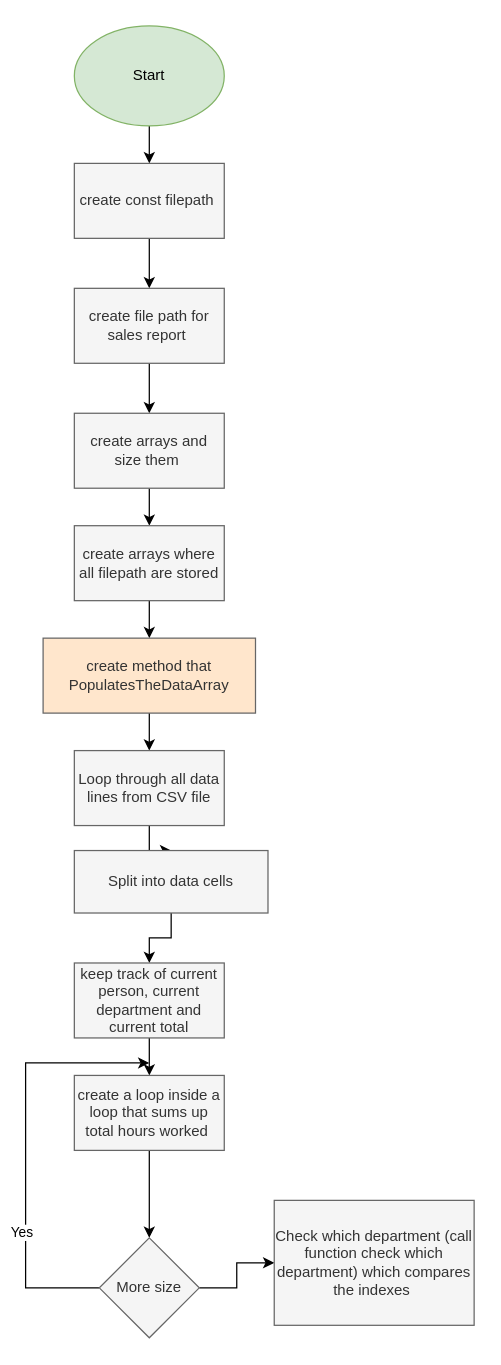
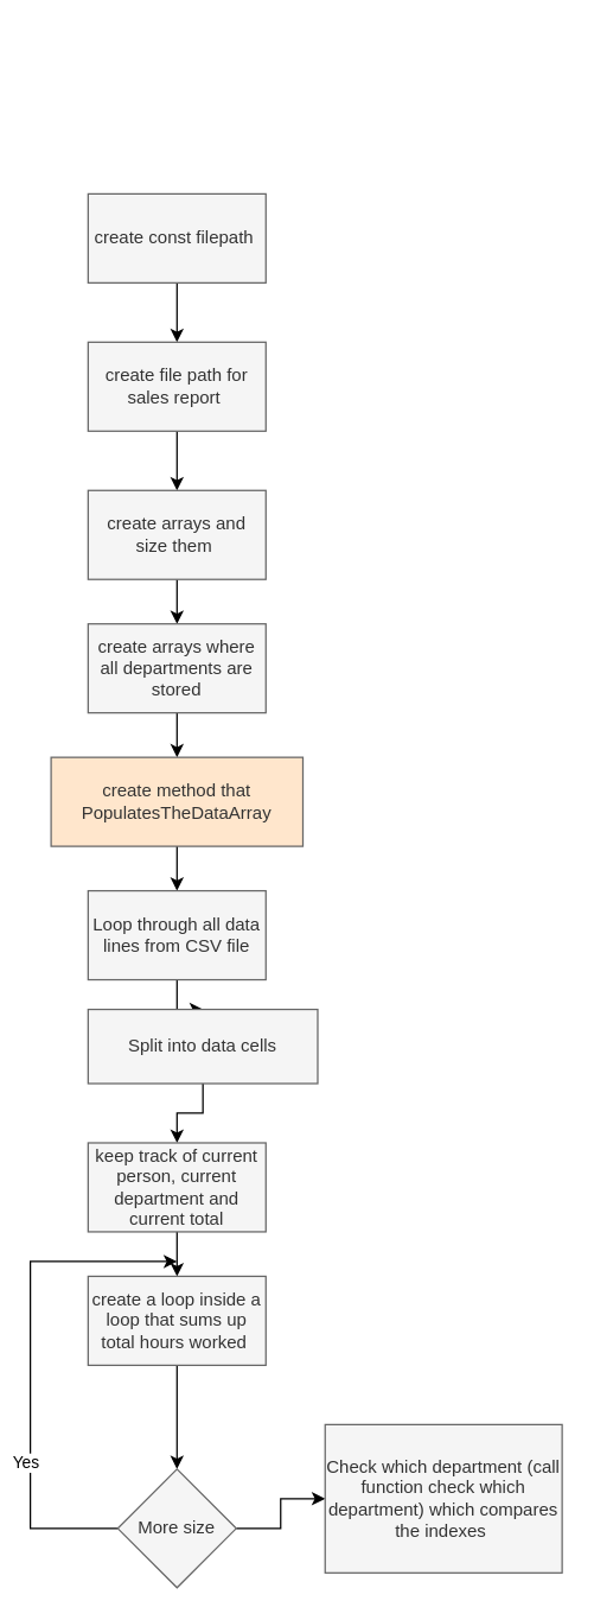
- <mxCell id="3" value="Start" style="ellipse;whiteSpace=wrap;html=1;fillColor=#d5e8d4;strokeColor=#82b366;" vertex="1" parent="1"><mxGeometry x="59" y="20" width="120" height="80" as="geometry" /></mxCell>
- <mxCell id="2" value="" style="edgeStyle=orthogonalEdgeStyle;rounded=0;orthogonalLoop=1;jettySize=auto;html=1;" edge="1" parent="1" source="3" target="5"><mxGeometry relative="1" as="geometry" /></mxCell>
- <mxCell id="11" value="create arrays where all filepath are stored" style="whiteSpace=wrap;html=1;fillColor=#f5f5f5;strokeColor=#666666;fontColor=#333333;" vertex="1" parent="1"><mxGeometry x="59" y="420" width="120" height="60" as="geometry" /></mxCell>
+ <mxCell id="11" value="create arrays where all departments are stored" style="whiteSpace=wrap;html=1;fillColor=#f5f5f5;strokeColor=#666666;fontColor=#333333;" vertex="1" parent="1"><mxGeometry x="59" y="420" width="120" height="60" as="geometry" /></mxCell>
